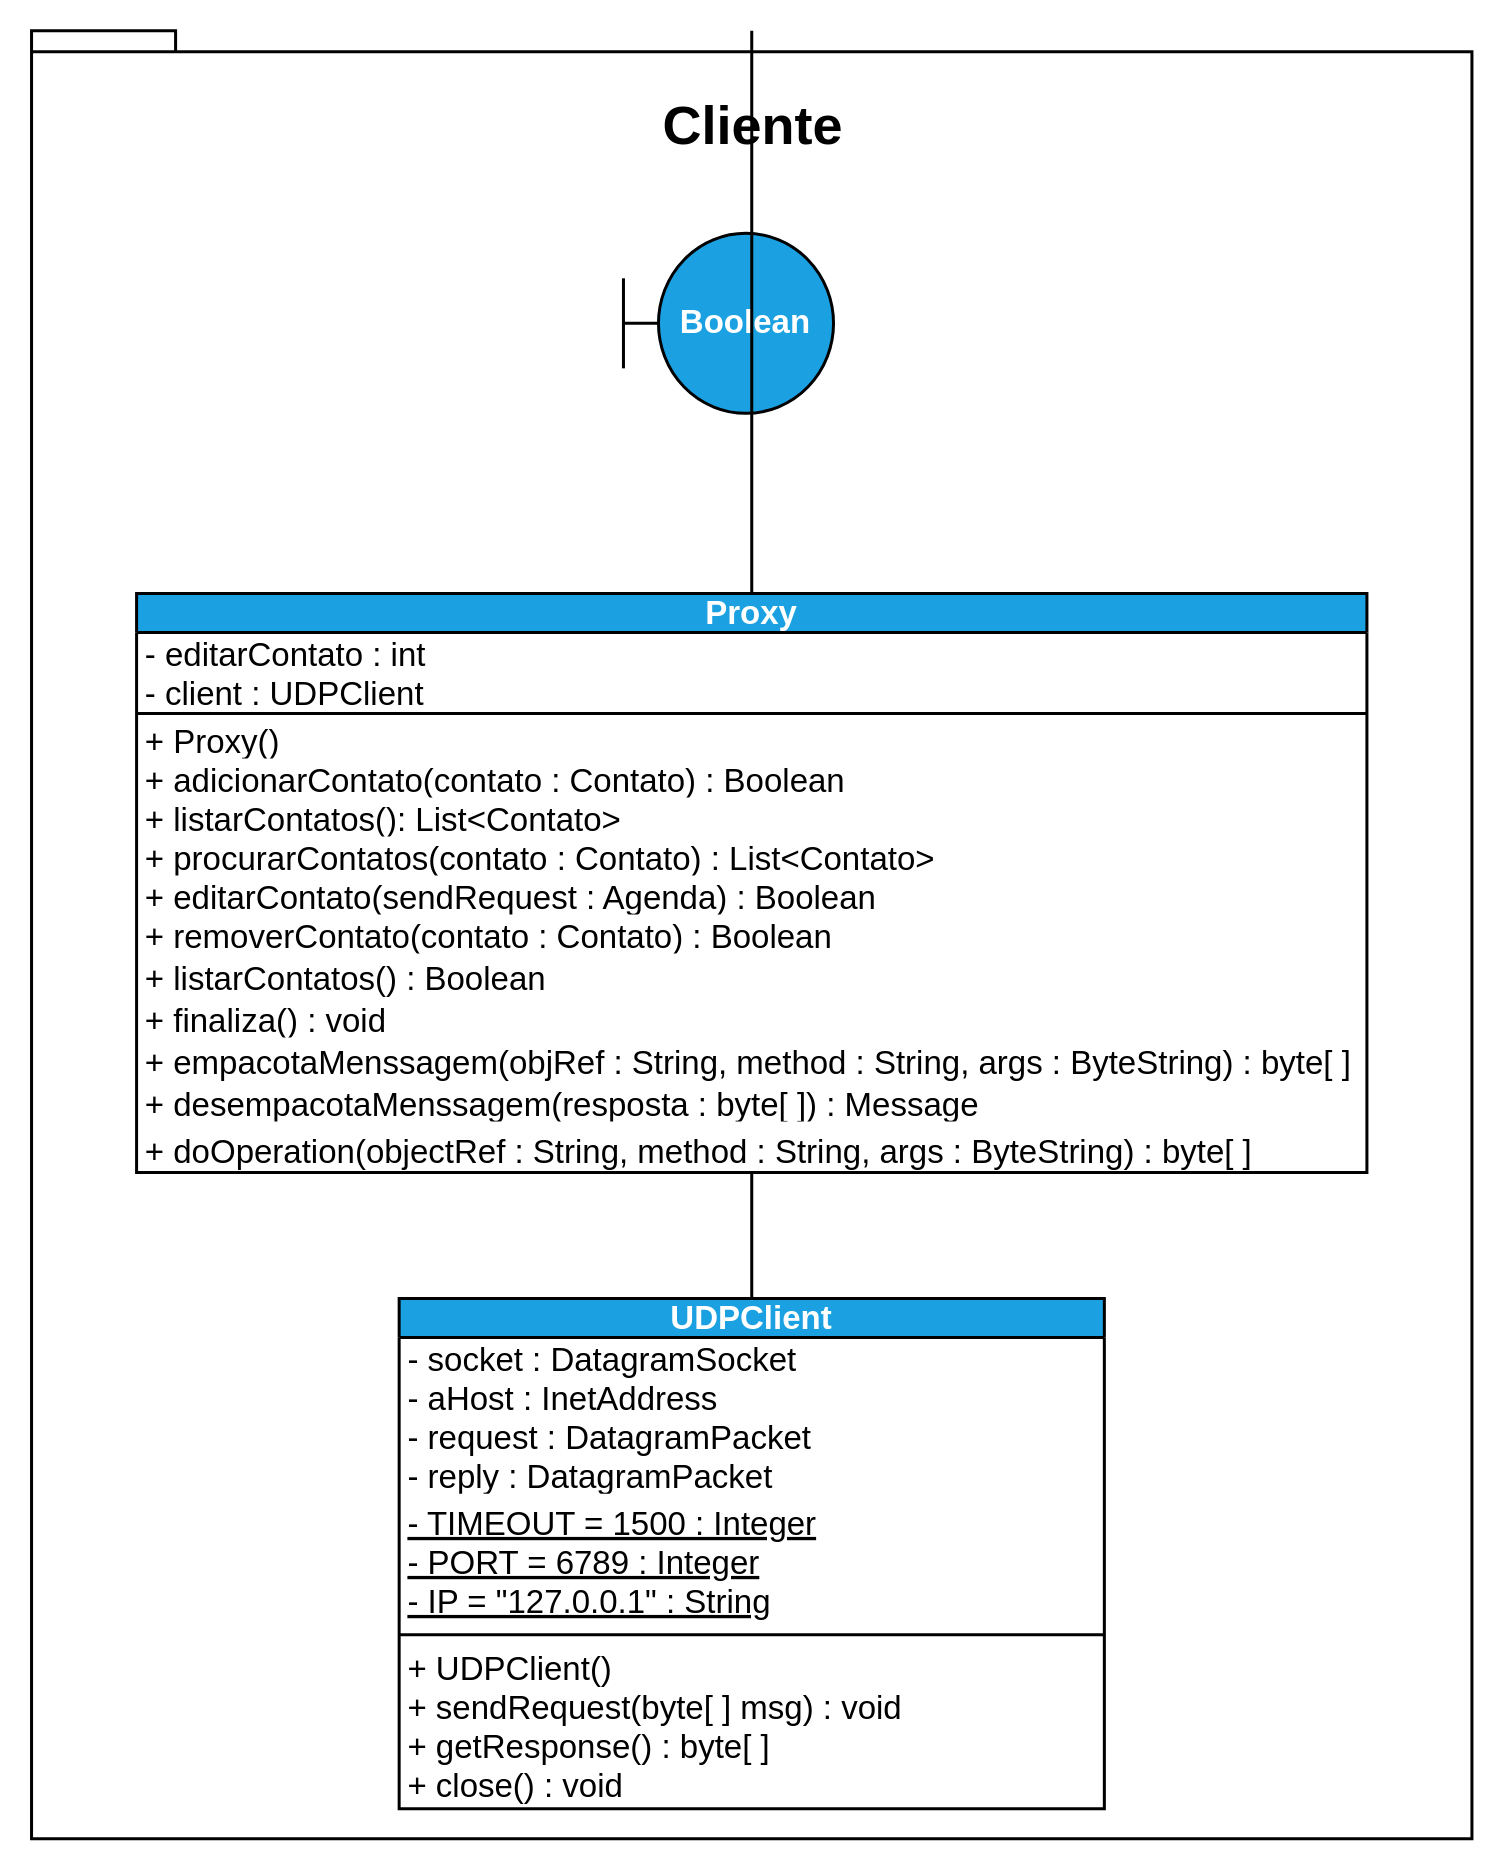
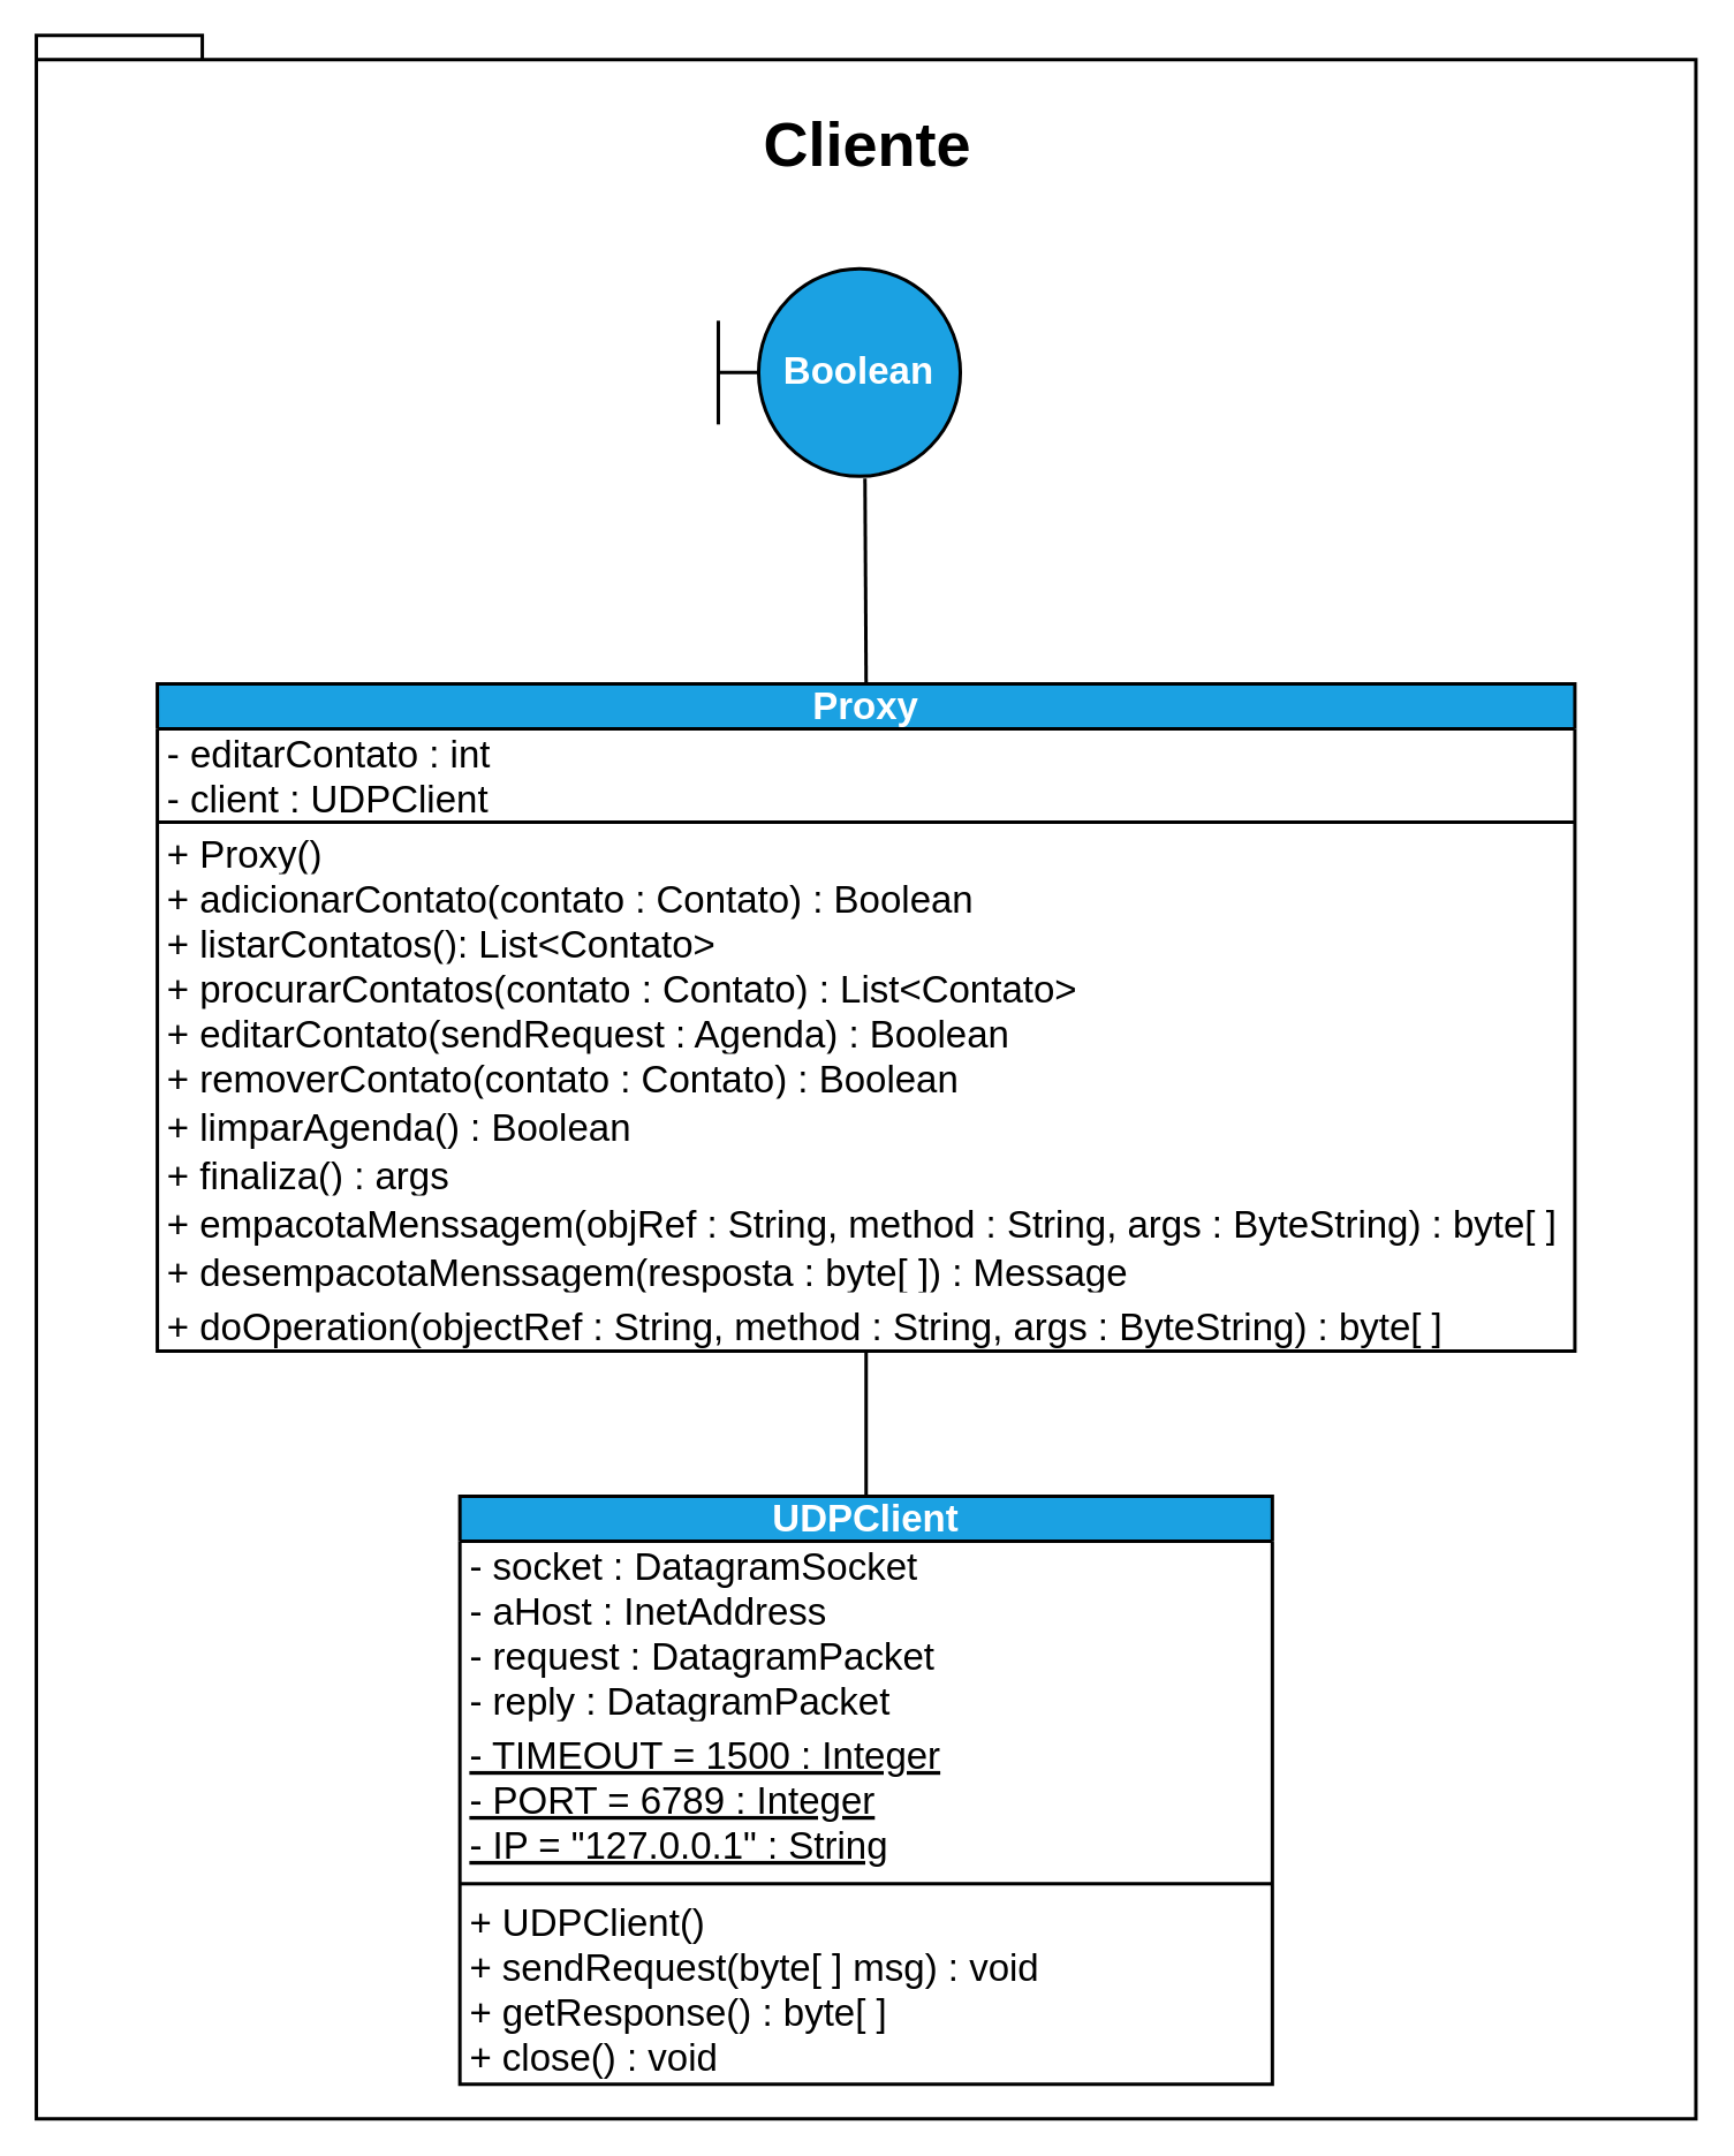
- <mxCell id="4" style="edgeStyle=none;html=1;exitX=0.5;exitY=0;exitDx=0;exitDy=0;fontSize=22;endArrow=none;endFill=0;strokeWidth=2;" parent="1" source="5" target="2" edge="1"><mxGeometry relative="1" as="geometry" /></mxCell>
+ <mxCell id="4" style="edgeStyle=none;html=1;exitX=0.5;exitY=0;exitDx=0;exitDy=0;entryX=0.606;entryY=1.01;entryDx=0;entryDy=0;entryPerimeter=0;fontSize=22;endArrow=none;endFill=0;strokeWidth=2;" parent="1" source="5" target="3" edge="1"><mxGeometry relative="1" as="geometry" /></mxCell>
- <mxCell id="14" value="+ listarContatos() : Boolean" style="text;strokeColor=none;fillColor=none;align=left;verticalAlign=middle;spacingLeft=4;spacingRight=4;overflow=hidden;rotatable=0;points=[[0,0.5],[1,0.5]];portConstraint=eastwest;fontSize=22;" parent="5" vertex="1"><mxGeometry y="240" width="820" height="30" as="geometry" /></mxCell>
+ <mxCell id="14" value="+ limparAgenda() : Boolean" style="text;strokeColor=none;fillColor=none;align=left;verticalAlign=middle;spacingLeft=4;spacingRight=4;overflow=hidden;rotatable=0;points=[[0,0.5],[1,0.5]];portConstraint=eastwest;fontSize=22;" parent="5" vertex="1"><mxGeometry y="240" width="820" height="30" as="geometry" /></mxCell>
- <mxCell id="15" value="+ finaliza() : void" style="text;strokeColor=none;fillColor=none;align=left;verticalAlign=middle;spacingLeft=4;spacingRight=4;overflow=hidden;rotatable=0;points=[[0,0.5],[1,0.5]];portConstraint=eastwest;fontSize=22;" parent="5" vertex="1"><mxGeometry y="270" width="820" height="26" as="geometry" /></mxCell>
+ <mxCell id="15" value="+ finaliza() : args" style="text;strokeColor=none;fillColor=none;align=left;verticalAlign=middle;spacingLeft=4;spacingRight=4;overflow=hidden;rotatable=0;points=[[0,0.5],[1,0.5]];portConstraint=eastwest;fontSize=22;" parent="5" vertex="1"><mxGeometry y="270" width="820" height="26" as="geometry" /></mxCell>
